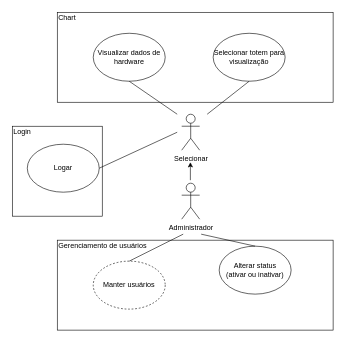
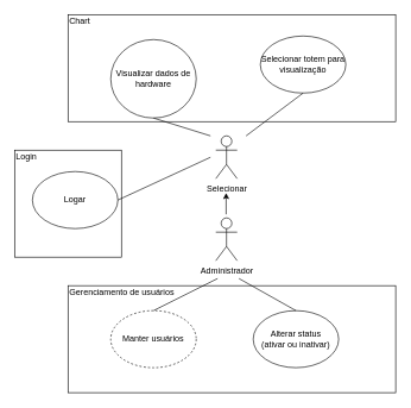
- <mxCell id="12" value="Visualizar dados de hardware" style="ellipse;whiteSpace=wrap;html=1;align=center;" parent="1" vertex="1"><mxGeometry x="155" y="55" width="120" height="80" as="geometry" /></mxCell>
+ <mxCell id="12" value="Visualizar dados de hardware" style="ellipse;whiteSpace=wrap;html=1;align=center;" parent="1" vertex="1"><mxGeometry x="155" y="55" width="120" height="110" as="geometry" /></mxCell>
- <mxCell id="3" value="Selecionar totem para visualização" style="ellipse;whiteSpace=wrap;html=1;" parent="1" vertex="1"><mxGeometry x="355" y="55" width="120" height="80" as="geometry" /></mxCell>
+ <mxCell id="3" value="Selecionar totem para visualização" style="ellipse;whiteSpace=wrap;html=1;" parent="1" vertex="1"><mxGeometry x="365" y="50" width="120" height="80" as="geometry" /></mxCell>
- <mxCell id="10" value="Alterar status&lt;br&gt;(ativar ou inativar)" style="ellipse;whiteSpace=wrap;html=1;align=center;" parent="1" vertex="1"><mxGeometry x="365" y="410" width="120" height="80" as="geometry" /></mxCell>
+ <mxCell id="10" value="Alterar status&lt;br&gt;(ativar ou inativar)" style="ellipse;whiteSpace=wrap;html=1;align=center;" parent="1" vertex="1"><mxGeometry x="355" y="435" width="120" height="80" as="geometry" /></mxCell>
